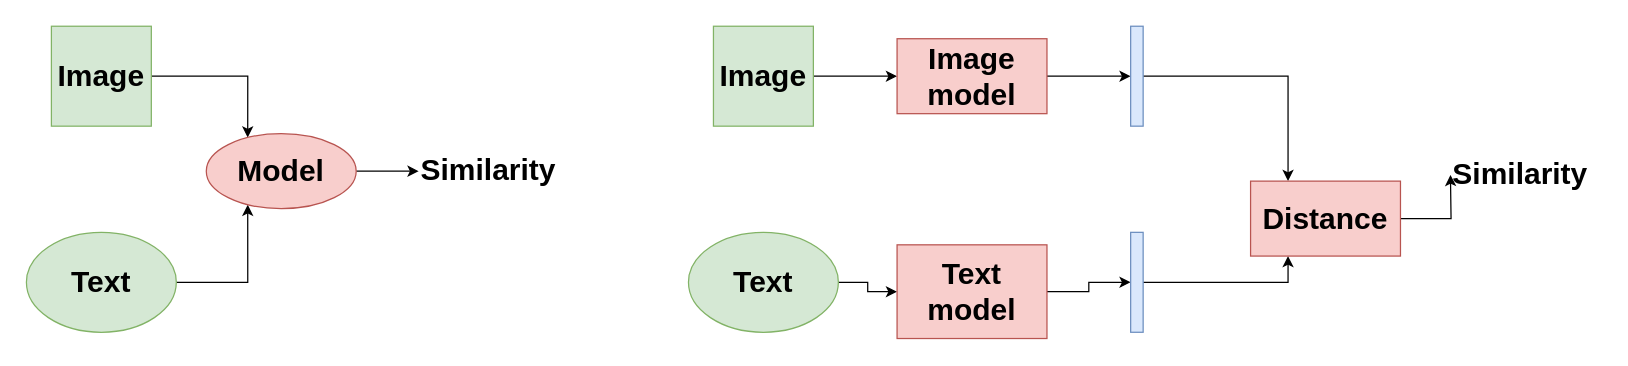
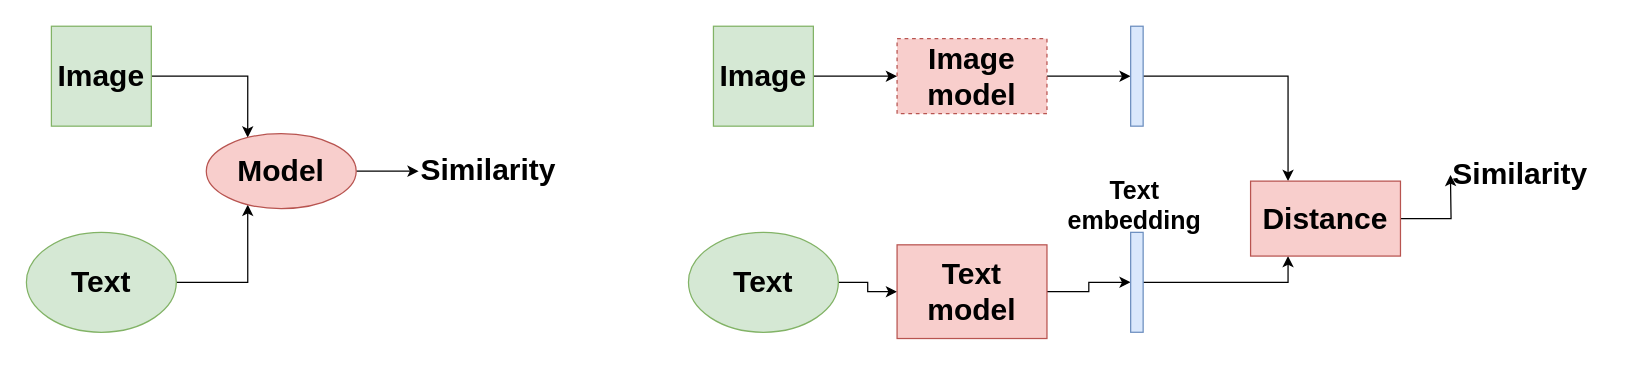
- <mxCell id="14" value="&lt;b&gt;&lt;font style=&quot;font-size: 24px&quot;&gt;Image&lt;br&gt;model&lt;/font&gt;&lt;/b&gt;" style="rounded=0;whiteSpace=wrap;html=1;fillColor=#f8cecc;strokeColor=#b85450;" vertex="1" parent="1"><mxGeometry x="717" y="30.5" width="120" height="60" as="geometry" /></mxCell>
+ <mxCell id="14" value="&lt;b&gt;&lt;font style=&quot;font-size: 24px&quot;&gt;Image&lt;br&gt;model&lt;/font&gt;&lt;/b&gt;" style="rounded=0;whiteSpace=wrap;html=1;fillColor=#f8cecc;strokeColor=#b85450;dashed=1;" vertex="1" parent="1"><mxGeometry x="717" y="30.5" width="120" height="60" as="geometry" /></mxCell>
+ <mxCell id="21" value="&lt;div style=&quot;text-align: center&quot;&gt;&lt;b&gt;&lt;font style=&quot;font-size: 20px&quot;&gt;Text&lt;/font&gt;&lt;/b&gt;&lt;/div&gt;&lt;b&gt;&lt;div style=&quot;text-align: center&quot;&gt;&lt;b&gt;&lt;font style=&quot;font-size: 20px&quot;&gt;embedding&lt;/font&gt;&lt;/b&gt;&lt;/div&gt;&lt;/b&gt;" style="text;html=1;resizable=0;points=[];autosize=1;align=left;verticalAlign=top;spacingTop=-4;" vertex="1" parent="1"><mxGeometry x="852" y="136.5" width="120" height="40" as="geometry" /></mxCell>
